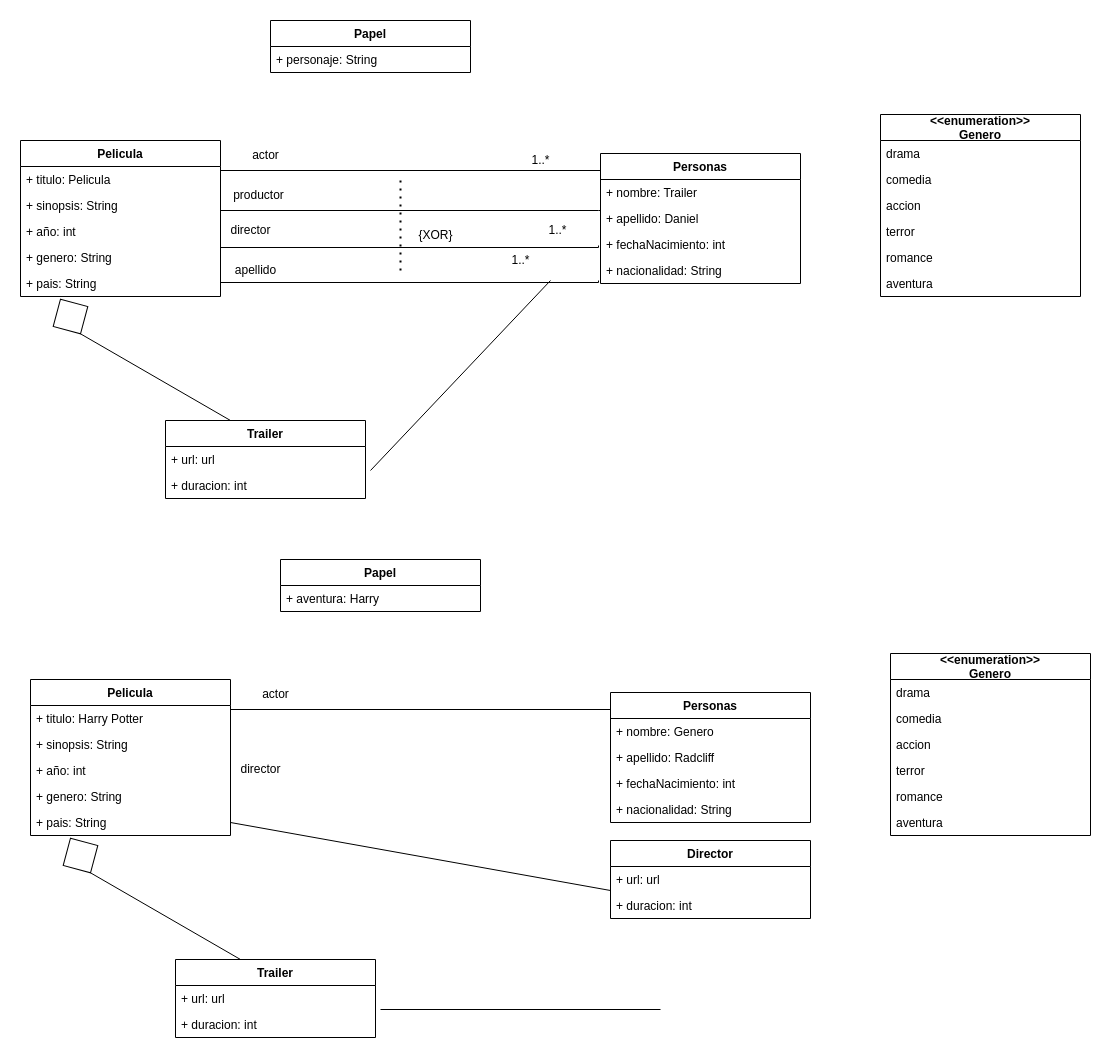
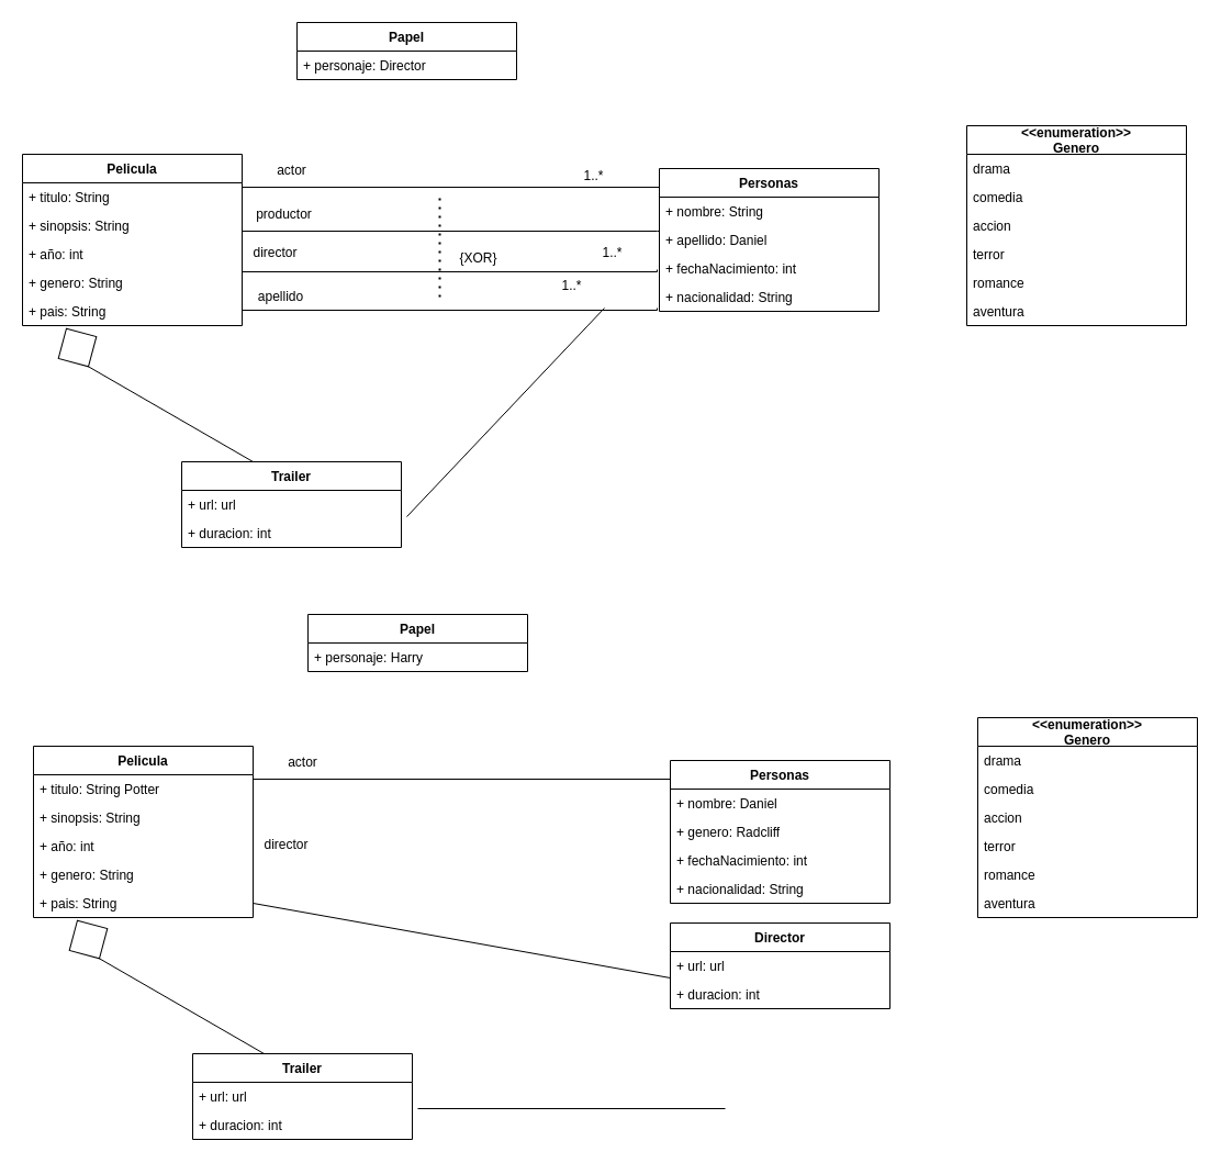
- <mxCell id="26" value="+ personaje: String" style="text;strokeColor=none;fillColor=none;align=left;verticalAlign=top;spacingLeft=4;spacingRight=4;overflow=hidden;rotatable=0;points=[[0,0.5],[1,0.5]];portConstraint=eastwest;" vertex="1" parent="25"><mxGeometry y="26" width="200" height="26" as="geometry" /></mxCell>
+ <mxCell id="26" value="+ personaje: Director" style="text;strokeColor=none;fillColor=none;align=left;verticalAlign=top;spacingLeft=4;spacingRight=4;overflow=hidden;rotatable=0;points=[[0,0.5],[1,0.5]];portConstraint=eastwest;" vertex="1" parent="25"><mxGeometry y="26" width="200" height="26" as="geometry" /></mxCell>
- <mxCell id="3" value="+ titulo: Pelicula" style="text;strokeColor=none;fillColor=none;align=left;verticalAlign=top;spacingLeft=4;spacingRight=4;overflow=hidden;rotatable=0;points=[[0,0.5],[1,0.5]];portConstraint=eastwest;" parent="2" vertex="1"><mxGeometry y="26" width="200" height="26" as="geometry" /></mxCell>
+ <mxCell id="3" value="+ titulo: String" style="text;strokeColor=none;fillColor=none;align=left;verticalAlign=top;spacingLeft=4;spacingRight=4;overflow=hidden;rotatable=0;points=[[0,0.5],[1,0.5]];portConstraint=eastwest;" parent="2" vertex="1"><mxGeometry y="26" width="200" height="26" as="geometry" /></mxCell>
- <mxCell id="9" value="+ nombre: Trailer" style="text;strokeColor=none;fillColor=none;align=left;verticalAlign=top;spacingLeft=4;spacingRight=4;overflow=hidden;rotatable=0;points=[[0,0.5],[1,0.5]];portConstraint=eastwest;" parent="8" vertex="1"><mxGeometry y="26" width="200" height="26" as="geometry" /></mxCell>
+ <mxCell id="9" value="+ nombre: String" style="text;strokeColor=none;fillColor=none;align=left;verticalAlign=top;spacingLeft=4;spacingRight=4;overflow=hidden;rotatable=0;points=[[0,0.5],[1,0.5]];portConstraint=eastwest;" parent="8" vertex="1"><mxGeometry y="26" width="200" height="26" as="geometry" /></mxCell>
- <mxCell id="56" value="+ aventura: Harry" style="text;strokeColor=none;fillColor=none;align=left;verticalAlign=top;spacingLeft=4;spacingRight=4;overflow=hidden;rotatable=0;points=[[0,0.5],[1,0.5]];portConstraint=eastwest;" vertex="1" parent="55"><mxGeometry y="26" width="200" height="26" as="geometry" /></mxCell>
+ <mxCell id="56" value="+ personaje: Harry" style="text;strokeColor=none;fillColor=none;align=left;verticalAlign=top;spacingLeft=4;spacingRight=4;overflow=hidden;rotatable=0;points=[[0,0.5],[1,0.5]];portConstraint=eastwest;" vertex="1" parent="55"><mxGeometry y="26" width="200" height="26" as="geometry" /></mxCell>
- <mxCell id="42" value="+ titulo: Harry Potter" style="text;strokeColor=none;fillColor=none;align=left;verticalAlign=top;spacingLeft=4;spacingRight=4;overflow=hidden;rotatable=0;points=[[0,0.5],[1,0.5]];portConstraint=eastwest;" vertex="1" parent="41"><mxGeometry y="26" width="200" height="26" as="geometry" /></mxCell>
+ <mxCell id="42" value="+ titulo: String Potter" style="text;strokeColor=none;fillColor=none;align=left;verticalAlign=top;spacingLeft=4;spacingRight=4;overflow=hidden;rotatable=0;points=[[0,0.5],[1,0.5]];portConstraint=eastwest;" vertex="1" parent="41"><mxGeometry y="26" width="200" height="26" as="geometry" /></mxCell>
- <mxCell id="48" value="+ nombre: Genero" style="text;strokeColor=none;fillColor=none;align=left;verticalAlign=top;spacingLeft=4;spacingRight=4;overflow=hidden;rotatable=0;points=[[0,0.5],[1,0.5]];portConstraint=eastwest;" vertex="1" parent="47"><mxGeometry y="26" width="200" height="26" as="geometry" /></mxCell>
+ <mxCell id="48" value="+ nombre: Daniel" style="text;strokeColor=none;fillColor=none;align=left;verticalAlign=top;spacingLeft=4;spacingRight=4;overflow=hidden;rotatable=0;points=[[0,0.5],[1,0.5]];portConstraint=eastwest;" vertex="1" parent="47"><mxGeometry y="26" width="200" height="26" as="geometry" /></mxCell>
- <mxCell id="49" value="+ apellido: Radcliff" style="text;strokeColor=none;fillColor=none;align=left;verticalAlign=top;spacingLeft=4;spacingRight=4;overflow=hidden;rotatable=0;points=[[0,0.5],[1,0.5]];portConstraint=eastwest;" vertex="1" parent="47"><mxGeometry y="52" width="200" height="26" as="geometry" /></mxCell>
+ <mxCell id="49" value="+ genero: Radcliff" style="text;strokeColor=none;fillColor=none;align=left;verticalAlign=top;spacingLeft=4;spacingRight=4;overflow=hidden;rotatable=0;points=[[0,0.5],[1,0.5]];portConstraint=eastwest;" vertex="1" parent="47"><mxGeometry y="52" width="200" height="26" as="geometry" /></mxCell>
